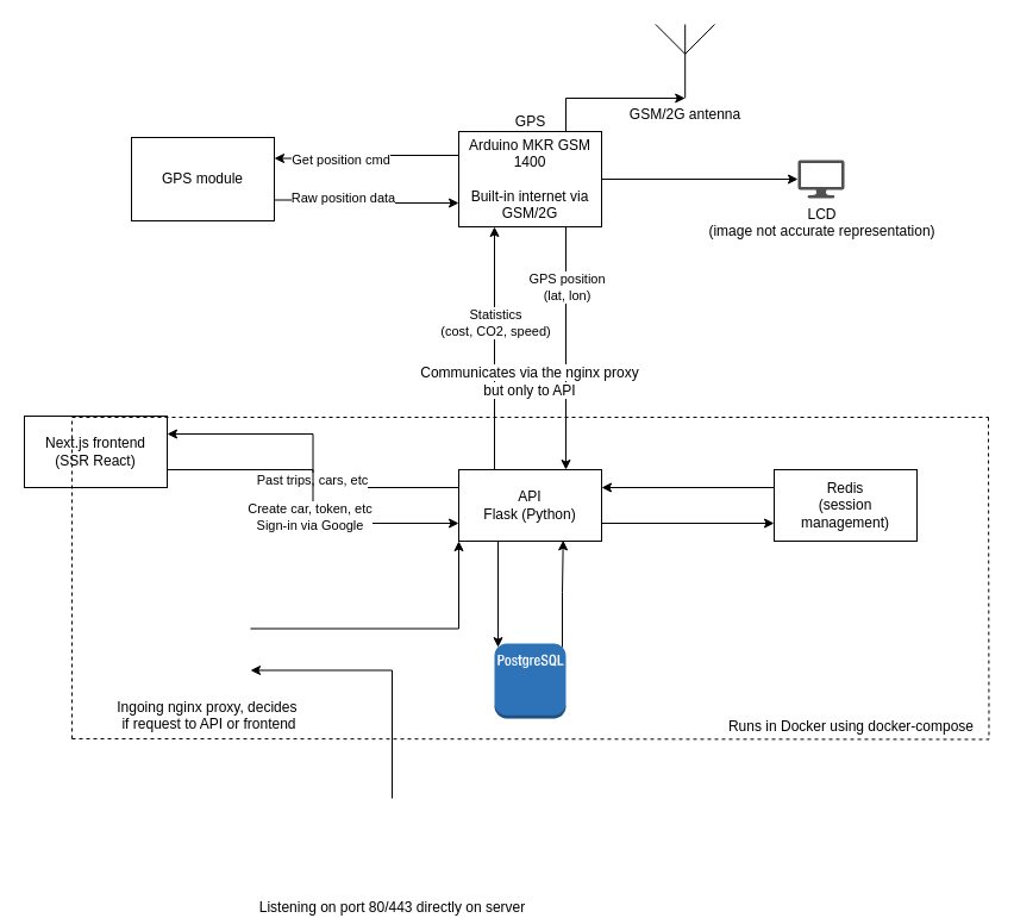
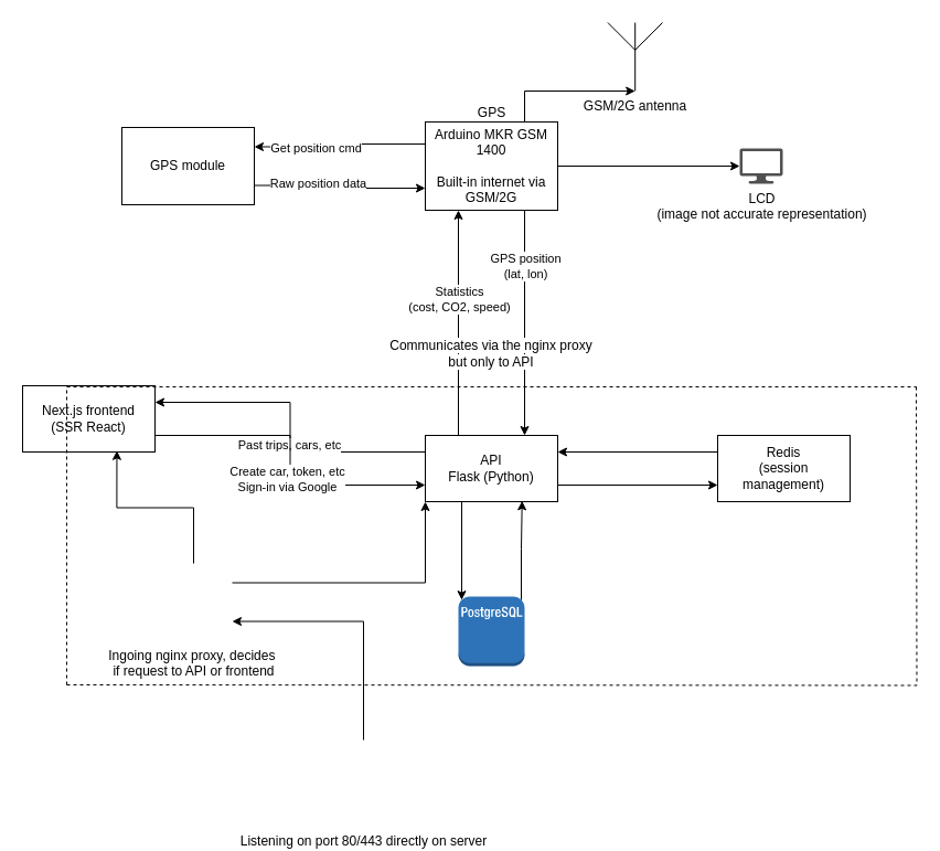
+ <mxCell id="33" style="edgeStyle=orthogonalEdgeStyle;rounded=0;orthogonalLoop=1;jettySize=auto;html=1;exitX=0.5;exitY=0;exitDx=0;exitDy=0;entryX=0.712;entryY=0.98;entryDx=0;entryDy=0;entryPerimeter=0;" edge="1" parent="1" source="35" target="23"><mxGeometry relative="1" as="geometry" /></mxCell>
- <mxCell id="32" value="Runs in Docker using docker-compose" style="text;html=1;strokeColor=none;fillColor=none;align=center;verticalAlign=middle;whiteSpace=wrap;rounded=0;" vertex="1" parent="1"><mxGeometry x="600" y="600" width="230" height="20" as="geometry" /></mxCell>
